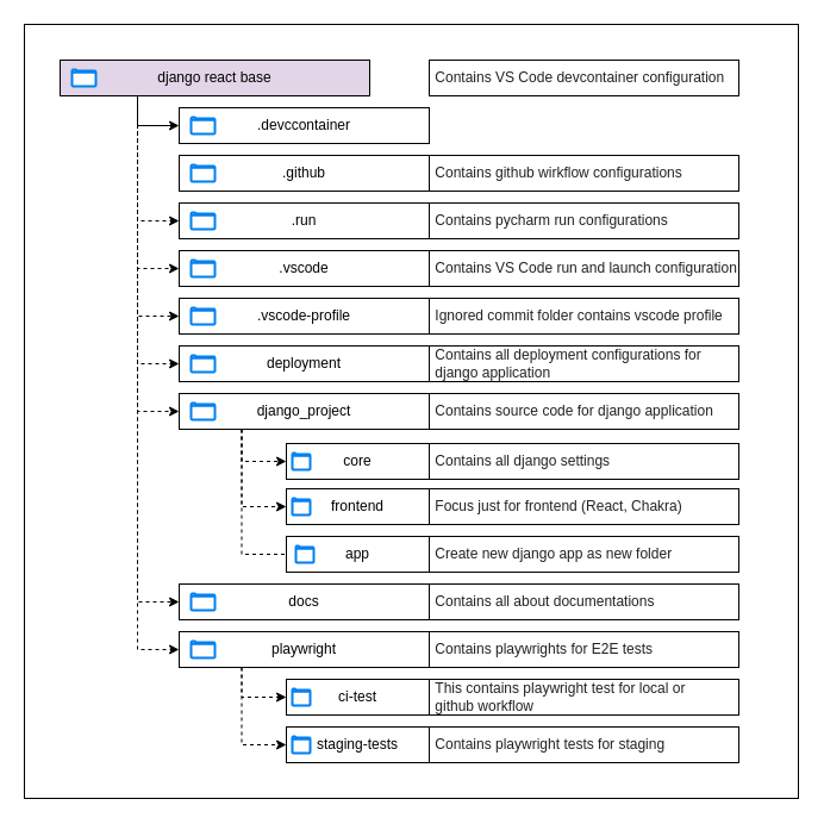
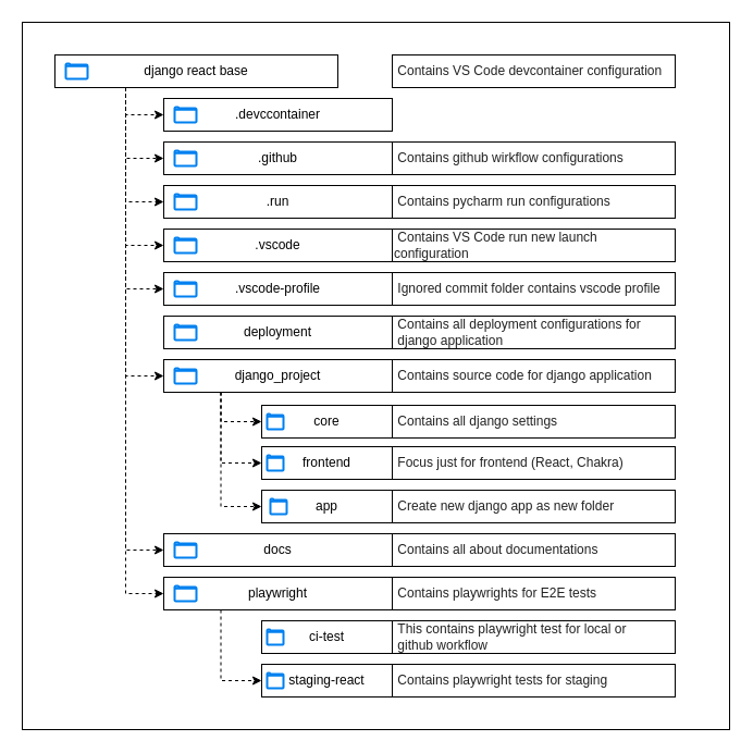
- <mxCell id="6" value="django react base" style="rounded=0;whiteSpace=wrap;html=1;fillColor=#e1d5e7;" vertex="1" parent="1"><mxGeometry x="50" y="50" width="260" height="30" as="geometry" /></mxCell>
+ <mxCell id="6" value="django react base" style="rounded=0;whiteSpace=wrap;html=1;" vertex="1" parent="1"><mxGeometry x="50" y="50" width="260" height="30" as="geometry" /></mxCell>
- <mxCell id="3" style="edgeStyle=orthogonalEdgeStyle;rounded=0;orthogonalLoop=1;jettySize=auto;html=1;exitX=0.25;exitY=1;exitDx=0;exitDy=0;entryX=0;entryY=0.5;entryDx=0;entryDy=0;dashed=0;" edge="1" parent="1" source="6" target="8"><mxGeometry relative="1" as="geometry" /></mxCell>
+ <mxCell id="3" style="edgeStyle=orthogonalEdgeStyle;rounded=0;orthogonalLoop=1;jettySize=auto;html=1;exitX=0.25;exitY=1;exitDx=0;exitDy=0;entryX=0;entryY=0.5;entryDx=0;entryDy=0;dashed=1;" edge="1" parent="1" source="6" target="8"><mxGeometry relative="1" as="geometry" /></mxCell>
+ <mxCell id="4" style="edgeStyle=orthogonalEdgeStyle;rounded=0;orthogonalLoop=1;jettySize=auto;html=1;exitX=0.25;exitY=1;exitDx=0;exitDy=0;entryX=0;entryY=0.5;entryDx=0;entryDy=0;dashed=1;" edge="1" parent="1" source="6" target="11"><mxGeometry relative="1" as="geometry" /></mxCell>
- <mxCell id="19" value="&lt;span style=&quot;color: rgb(33, 33, 33);&quot;&gt;&amp;nbsp;Contains VS Code run and launch configuration&lt;/span&gt;" style="rounded=0;whiteSpace=wrap;html=1;align=left;" vertex="1" parent="1"><mxGeometry x="360" y="210" width="260" height="30" as="geometry" /></mxCell>
+ <mxCell id="19" value="&lt;span style=&quot;color: rgb(33, 33, 33);&quot;&gt;&amp;nbsp;Contains VS Code run new launch configuration&lt;/span&gt;" style="rounded=0;whiteSpace=wrap;html=1;align=left;" vertex="1" parent="1"><mxGeometry x="360" y="210" width="260" height="30" as="geometry" /></mxCell>
- <mxCell id="25" style="edgeStyle=orthogonalEdgeStyle;rounded=0;orthogonalLoop=1;jettySize=auto;html=1;exitX=0.25;exitY=1;exitDx=0;exitDy=0;entryX=0;entryY=0.5;entryDx=0;entryDy=0;dashed=1;" edge="1" parent="1" target="26" source="6"><mxGeometry relative="1" as="geometry"><mxPoint x="115" y="120" as="sourcePoint" /></mxGeometry></mxCell>
- <mxCell id="57" style="edgeStyle=orthogonalEdgeStyle;rounded=0;orthogonalLoop=1;jettySize=auto;html=1;exitX=0.25;exitY=1;exitDx=0;exitDy=0;entryX=0;entryY=0.5;entryDx=0;entryDy=0;dashed=1;endArrow=none;" edge="1" parent="1" target="58" source="30"><mxGeometry relative="1" as="geometry"><mxPoint x="200" y="402" as="sourcePoint" /></mxGeometry></mxCell>
+ <mxCell id="57" style="edgeStyle=orthogonalEdgeStyle;rounded=0;orthogonalLoop=1;jettySize=auto;html=1;exitX=0.25;exitY=1;exitDx=0;exitDy=0;entryX=0;entryY=0.5;entryDx=0;entryDy=0;dashed=1;" edge="1" parent="1" target="58" source="30"><mxGeometry relative="1" as="geometry"><mxPoint x="200" y="402" as="sourcePoint" /></mxGeometry></mxCell>
- <mxCell id="38" style="edgeStyle=orthogonalEdgeStyle;rounded=0;orthogonalLoop=1;jettySize=auto;html=1;exitX=0.25;exitY=1;exitDx=0;exitDy=0;entryX=0;entryY=0.5;entryDx=0;entryDy=0;dashed=1;" edge="1" parent="1" source="39" target="42"><mxGeometry relative="1" as="geometry" /></mxCell>
- <mxCell id="46" value="staging-tests" style="rounded=0;whiteSpace=wrap;html=1;" vertex="1" parent="1"><mxGeometry x="240" y="610" width="120" height="30" as="geometry" /></mxCell>
+ <mxCell id="46" value="staging-react" style="rounded=0;whiteSpace=wrap;html=1;" vertex="1" parent="1"><mxGeometry x="240" y="610" width="120" height="30" as="geometry" /></mxCell>
